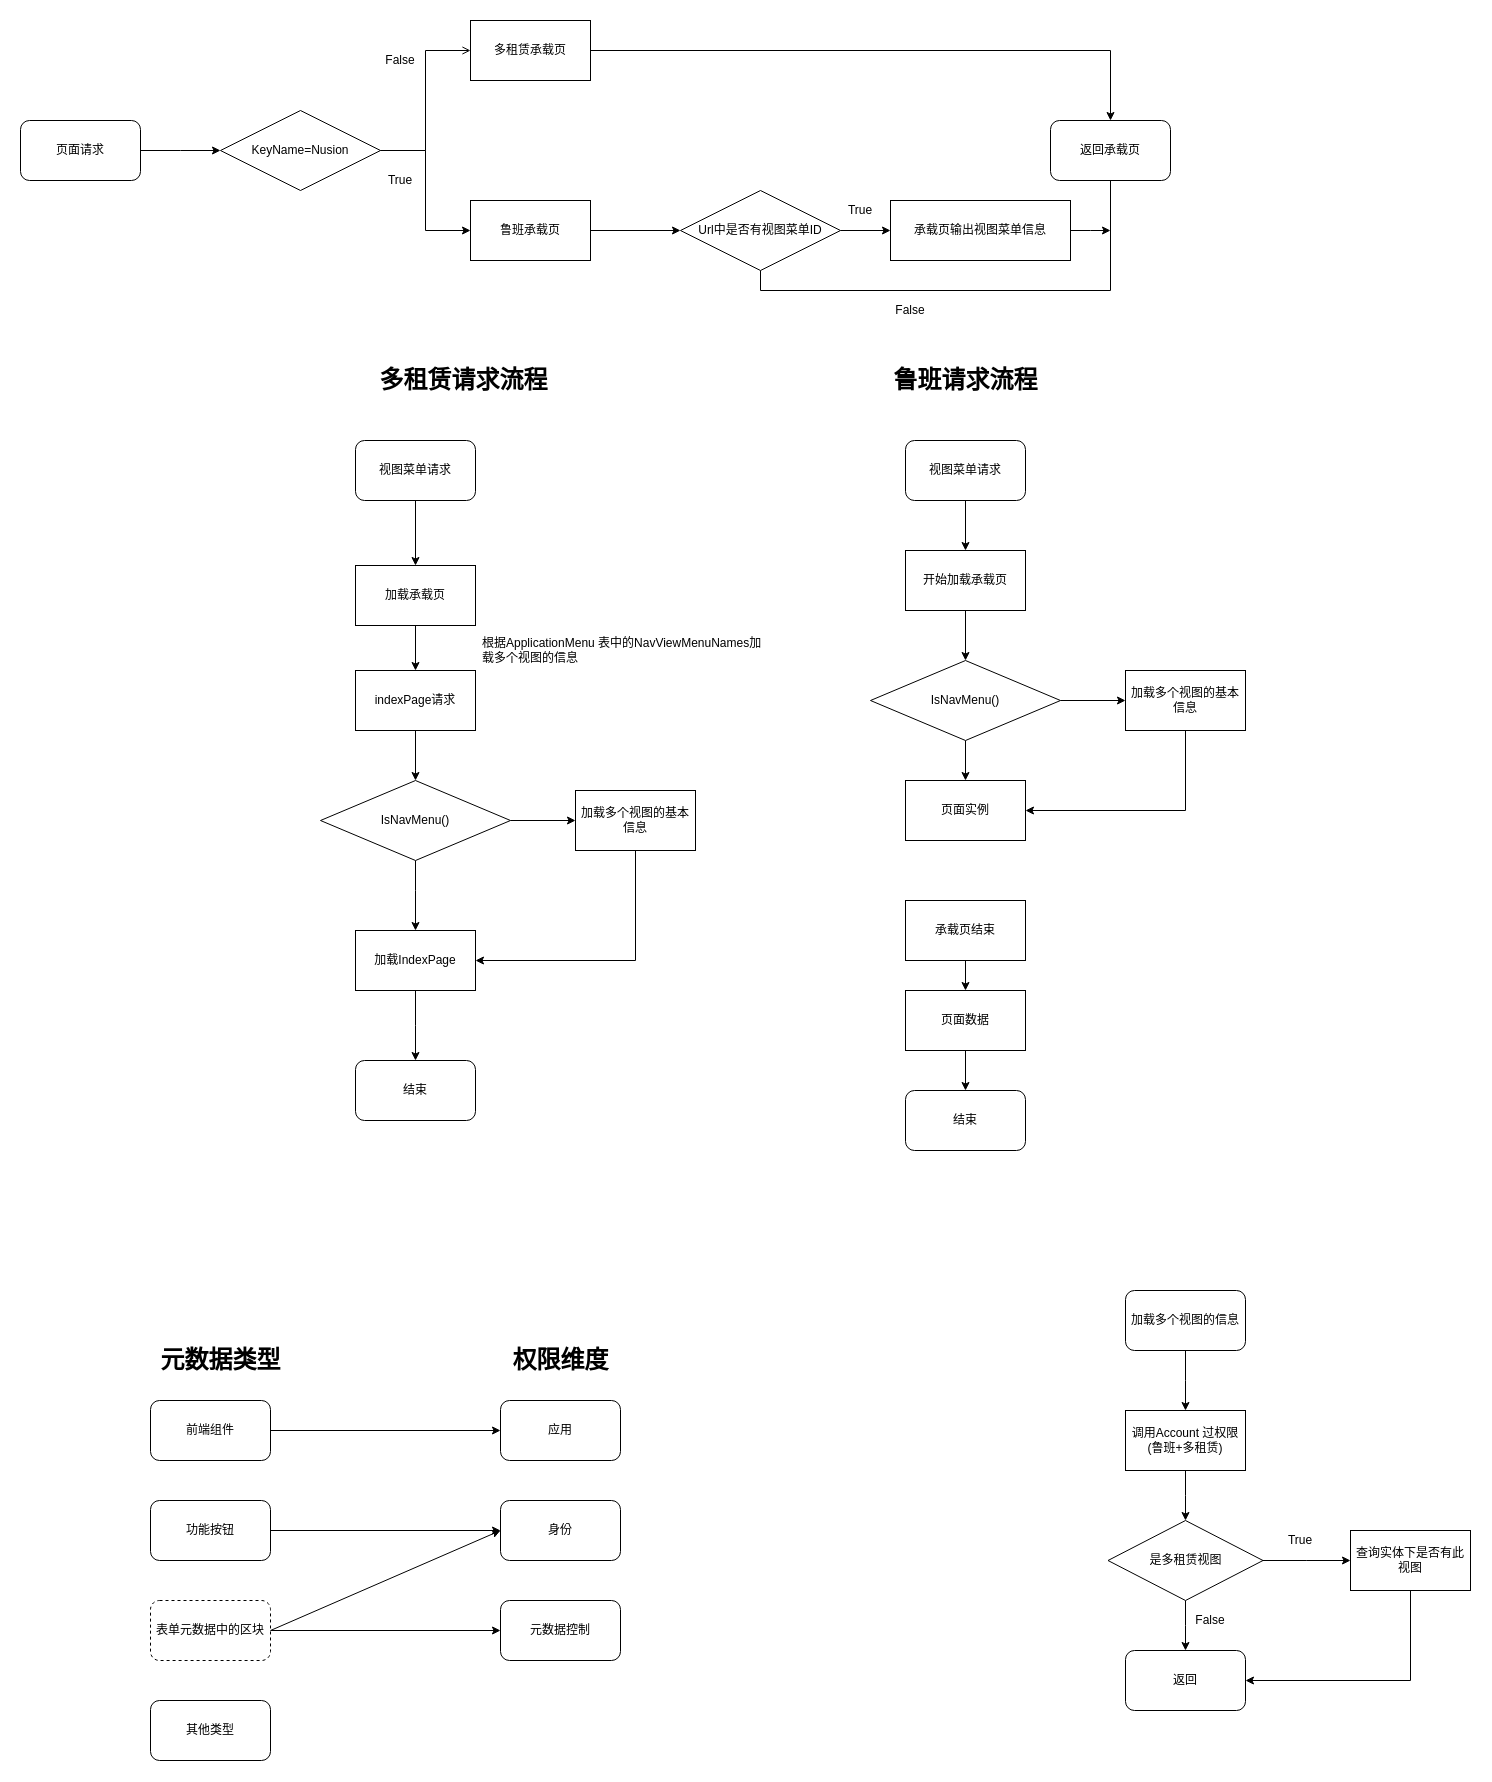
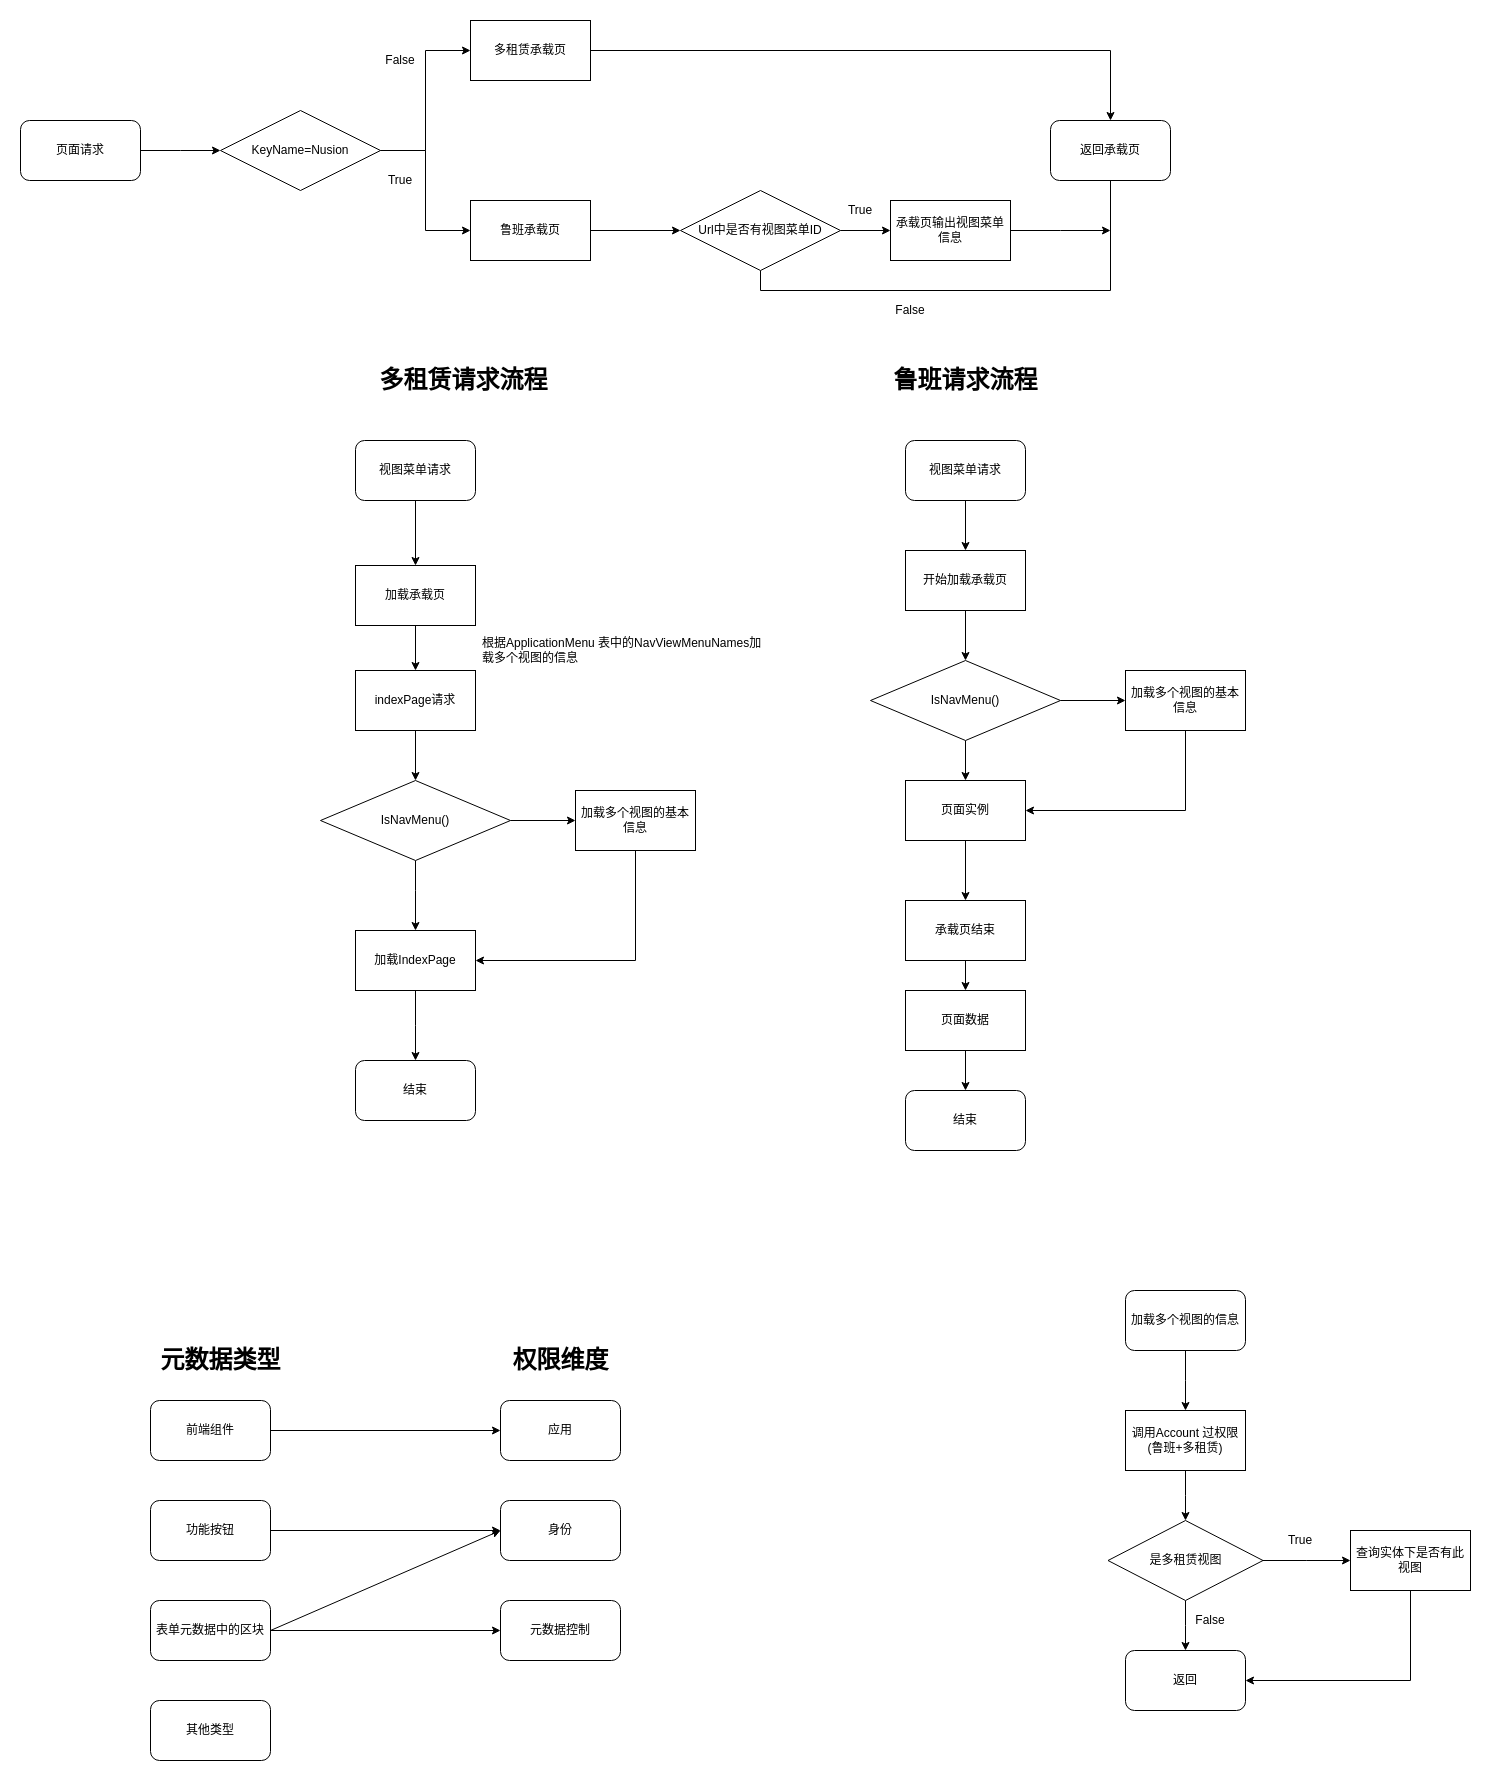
- <mxCell id="4" style="edgeStyle=orthogonalEdgeStyle;rounded=0;orthogonalLoop=1;jettySize=auto;html=1;exitX=1;exitY=0.5;exitDx=0;exitDy=0;entryX=0;entryY=0.5;entryDx=0;entryDy=0;endArrow=open;" parent="1" source="6" target="8" edge="1"><mxGeometry relative="1" as="geometry" /></mxCell>
+ <mxCell id="4" style="edgeStyle=orthogonalEdgeStyle;rounded=0;orthogonalLoop=1;jettySize=auto;html=1;exitX=1;exitY=0.5;exitDx=0;exitDy=0;entryX=0;entryY=0.5;entryDx=0;entryDy=0;" parent="1" source="6" target="8" edge="1"><mxGeometry relative="1" as="geometry" /></mxCell>
- <mxCell id="17" value="承载页输出视图菜单信息" style="rounded=0;whiteSpace=wrap;html=1;" parent="1" vertex="1"><mxGeometry x="890" y="200" width="180" height="60" as="geometry" /></mxCell>
+ <mxCell id="17" value="承载页输出视图菜单信息" style="rounded=0;whiteSpace=wrap;html=1;" parent="1" vertex="1"><mxGeometry x="890" y="200" width="120" height="60" as="geometry" /></mxCell>
+ <mxCell id="48" style="edgeStyle=orthogonalEdgeStyle;rounded=0;orthogonalLoop=1;jettySize=auto;html=1;exitX=0.5;exitY=1;exitDx=0;exitDy=0;entryX=0.5;entryY=0;entryDx=0;entryDy=0;" parent="1" source="49" target="51" edge="1"><mxGeometry relative="1" as="geometry" /></mxCell>
- <mxCell id="59" value="表单元数据中的区块" style="rounded=1;whiteSpace=wrap;html=1;dashed=1;" parent="1" vertex="1"><mxGeometry x="150" y="1600" width="120" height="60" as="geometry" /></mxCell>
+ <mxCell id="59" value="表单元数据中的区块" style="rounded=1;whiteSpace=wrap;html=1;" parent="1" vertex="1"><mxGeometry x="150" y="1600" width="120" height="60" as="geometry" /></mxCell>
